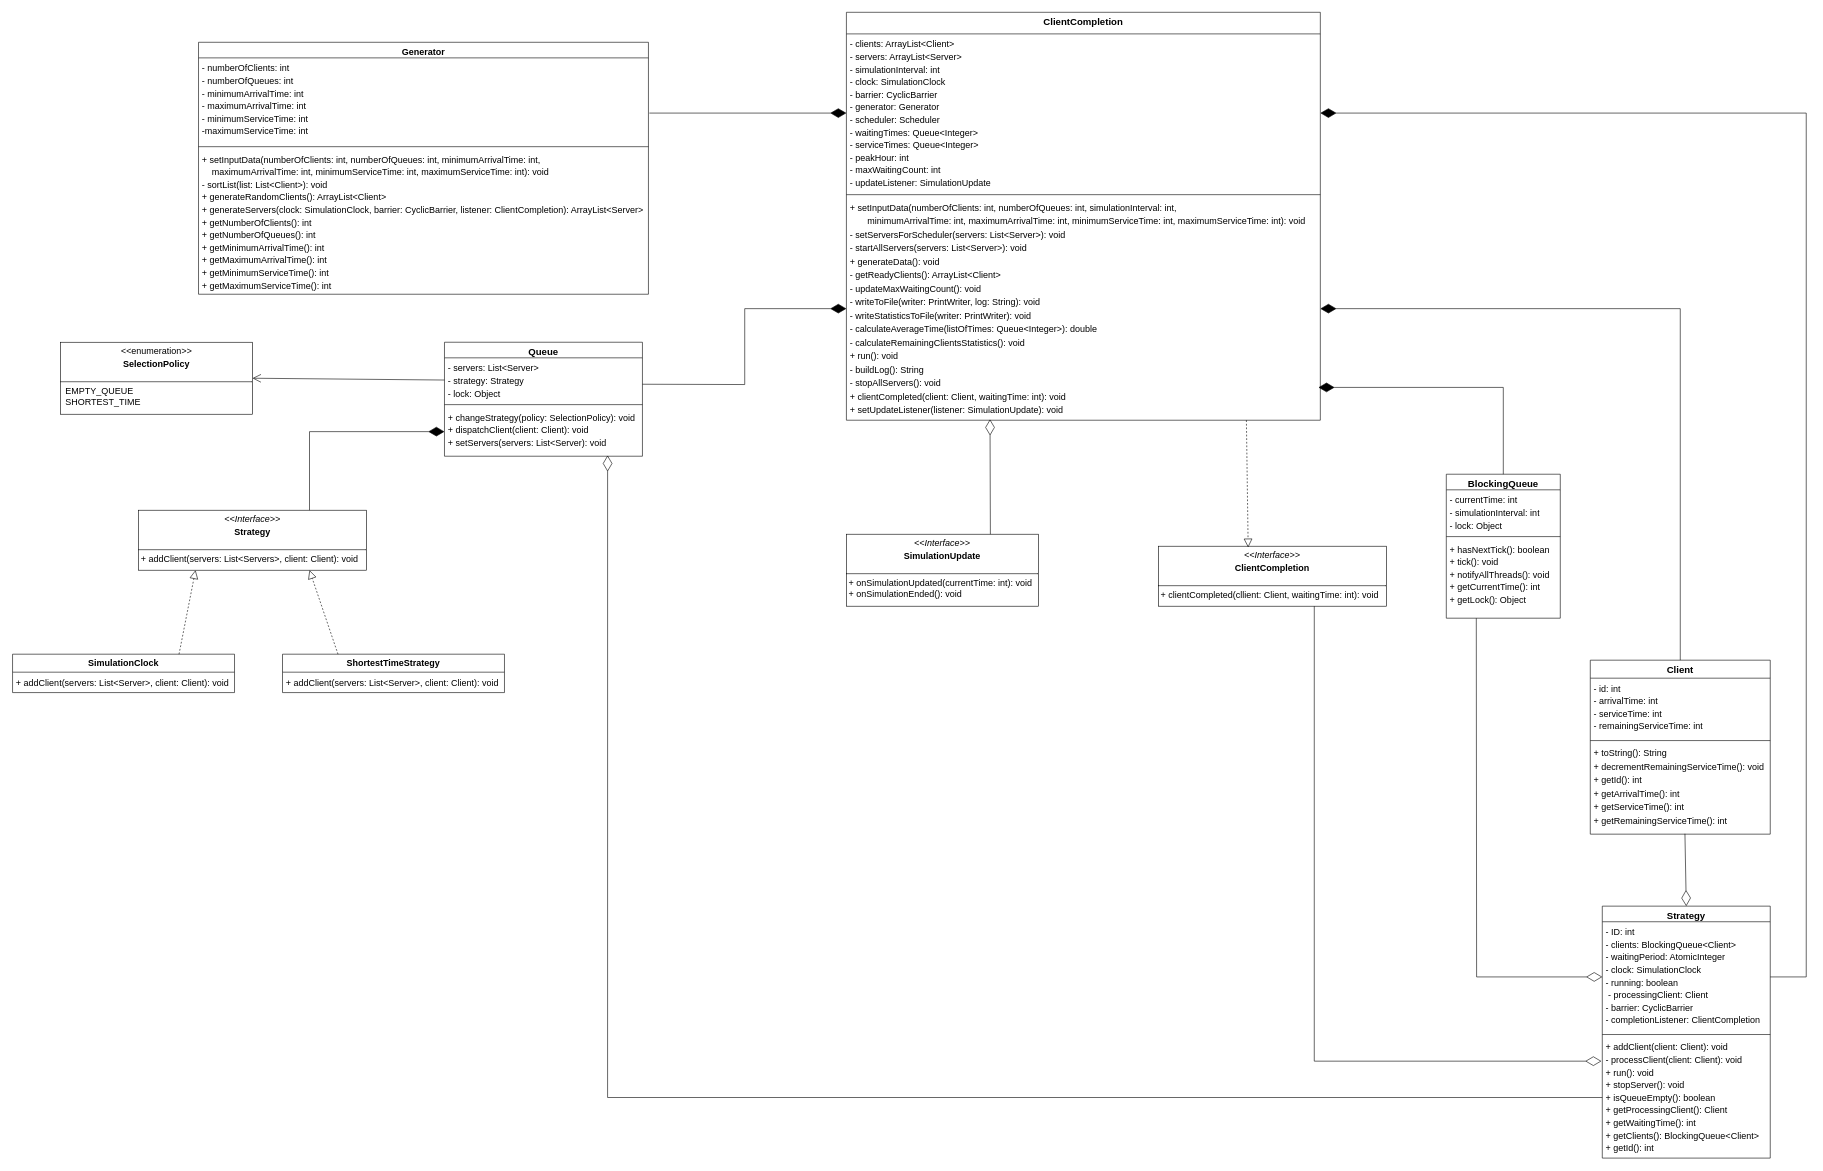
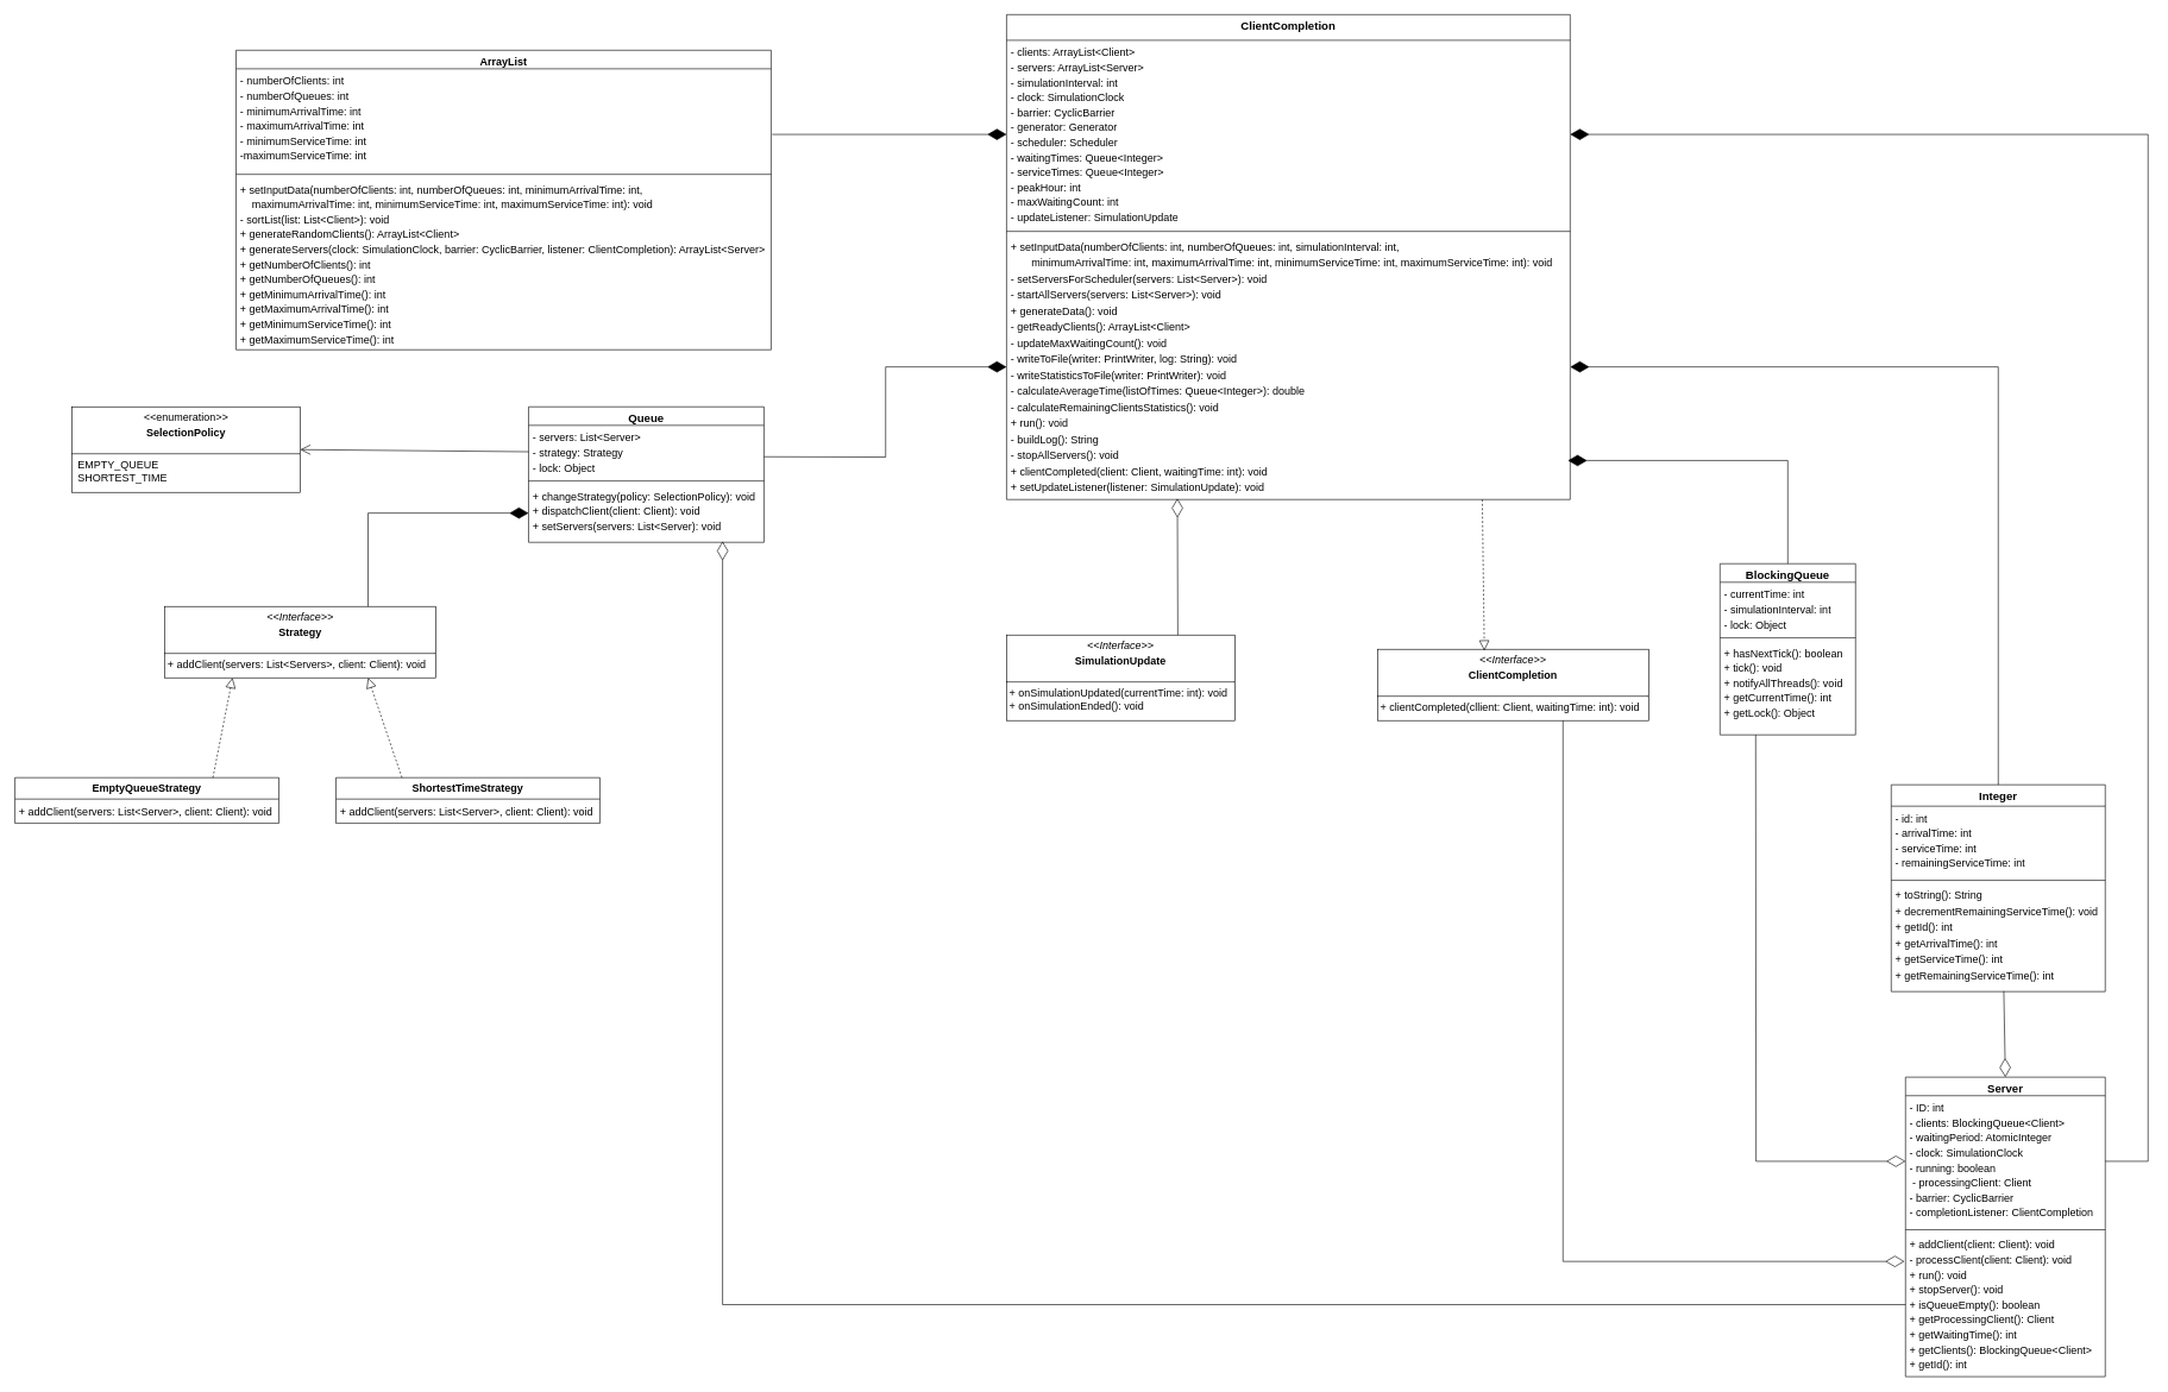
- <mxCell id="17" value="Generator" style="swimlane;fontStyle=1;align=center;verticalAlign=top;childLayout=stackLayout;horizontal=1;startSize=26;horizontalStack=0;resizeParent=1;resizeParentMax=0;resizeLast=0;collapsible=1;marginBottom=0;whiteSpace=wrap;html=1;fontSize=15;" parent="1" vertex="1"><mxGeometry x="330" y="70" width="750" height="420" as="geometry" /></mxCell>
+ <mxCell id="17" value="ArrayList" style="swimlane;fontStyle=1;align=center;verticalAlign=top;childLayout=stackLayout;horizontal=1;startSize=26;horizontalStack=0;resizeParent=1;resizeParentMax=0;resizeLast=0;collapsible=1;marginBottom=0;whiteSpace=wrap;html=1;fontSize=15;" parent="1" vertex="1"><mxGeometry x="330" y="70" width="750" height="420" as="geometry" /></mxCell>
- <mxCell id="11" value="&lt;span style=&quot;font-size: 15px;&quot;&gt;&lt;b&gt;SimulationClock&lt;/b&gt;&lt;/span&gt;" style="swimlane;fontStyle=0;childLayout=stackLayout;horizontal=1;startSize=30;fillColor=none;horizontalStack=0;resizeParent=1;resizeParentMax=0;resizeLast=0;collapsible=1;marginBottom=0;whiteSpace=wrap;html=1;" parent="1" vertex="1"><mxGeometry x="20" y="1090" width="370" height="64" as="geometry" /></mxCell>
+ <mxCell id="11" value="&lt;span style=&quot;font-size: 15px;&quot;&gt;&lt;b&gt;EmptyQueueStrategy&lt;/b&gt;&lt;/span&gt;" style="swimlane;fontStyle=0;childLayout=stackLayout;horizontal=1;startSize=30;fillColor=none;horizontalStack=0;resizeParent=1;resizeParentMax=0;resizeLast=0;collapsible=1;marginBottom=0;whiteSpace=wrap;html=1;" parent="1" vertex="1"><mxGeometry x="20" y="1090" width="370" height="64" as="geometry" /></mxCell>
- <mxCell id="2" value="&lt;font style=&quot;font-size: 16px;&quot;&gt;Client&lt;/font&gt;" style="swimlane;fontStyle=1;align=center;verticalAlign=top;childLayout=stackLayout;horizontal=1;startSize=30;horizontalStack=0;resizeParent=1;resizeParentMax=0;resizeLast=0;collapsible=1;marginBottom=0;whiteSpace=wrap;html=1;" parent="1" vertex="1"><mxGeometry x="2650" y="1100" width="300" height="290" as="geometry" /></mxCell>
+ <mxCell id="2" value="&lt;font style=&quot;font-size: 16px;&quot;&gt;Integer&lt;/font&gt;" style="swimlane;fontStyle=1;align=center;verticalAlign=top;childLayout=stackLayout;horizontal=1;startSize=30;horizontalStack=0;resizeParent=1;resizeParentMax=0;resizeLast=0;collapsible=1;marginBottom=0;whiteSpace=wrap;html=1;" parent="1" vertex="1"><mxGeometry x="2650" y="1100" width="300" height="290" as="geometry" /></mxCell>
- <mxCell id="6" value="&lt;font style=&quot;font-size: 16px;&quot;&gt;Strategy&lt;/font&gt;" style="swimlane;fontStyle=1;align=center;verticalAlign=top;childLayout=stackLayout;horizontal=1;startSize=26;horizontalStack=0;resizeParent=1;resizeParentMax=0;resizeLast=0;collapsible=1;marginBottom=0;whiteSpace=wrap;html=1;" parent="1" vertex="1"><mxGeometry x="2670" y="1510" width="280" height="420" as="geometry" /></mxCell>
+ <mxCell id="6" value="&lt;font style=&quot;font-size: 16px;&quot;&gt;Server&lt;/font&gt;" style="swimlane;fontStyle=1;align=center;verticalAlign=top;childLayout=stackLayout;horizontal=1;startSize=26;horizontalStack=0;resizeParent=1;resizeParentMax=0;resizeLast=0;collapsible=1;marginBottom=0;whiteSpace=wrap;html=1;" parent="1" vertex="1"><mxGeometry x="2670" y="1510" width="280" height="420" as="geometry" /></mxCell>
